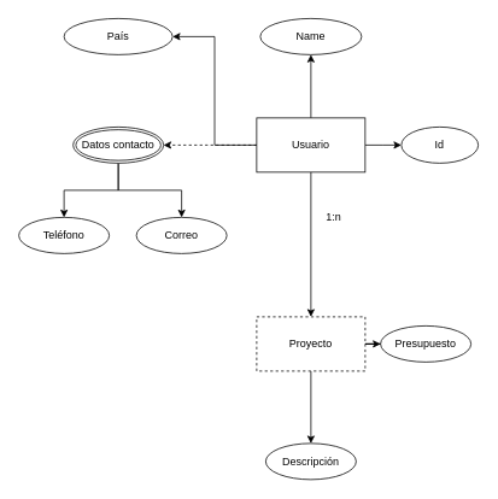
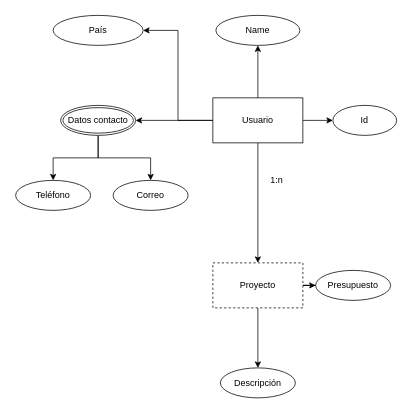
- <mxCell id="6" style="edgeStyle=orthogonalEdgeStyle;rounded=0;orthogonalLoop=1;jettySize=auto;html=1;entryX=1;entryY=0.5;entryDx=0;entryDy=0;dashed=1;" edge="1" parent="1" source="7" target="17"><mxGeometry relative="1" as="geometry"><mxPoint x="200" y="160" as="targetPoint" /></mxGeometry></mxCell>
+ <mxCell id="6" style="edgeStyle=orthogonalEdgeStyle;rounded=0;orthogonalLoop=1;jettySize=auto;html=1;entryX=1;entryY=0.5;entryDx=0;entryDy=0;" edge="1" parent="1" source="7" target="17"><mxGeometry relative="1" as="geometry"><mxPoint x="200" y="160" as="targetPoint" /></mxGeometry></mxCell>
